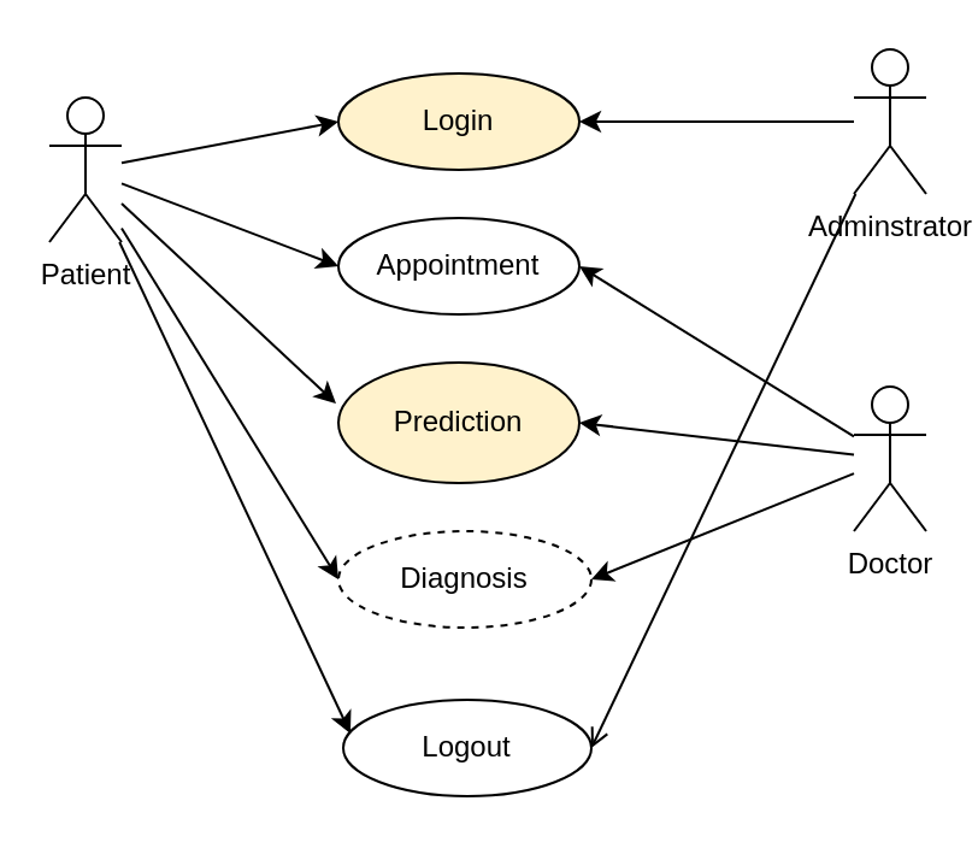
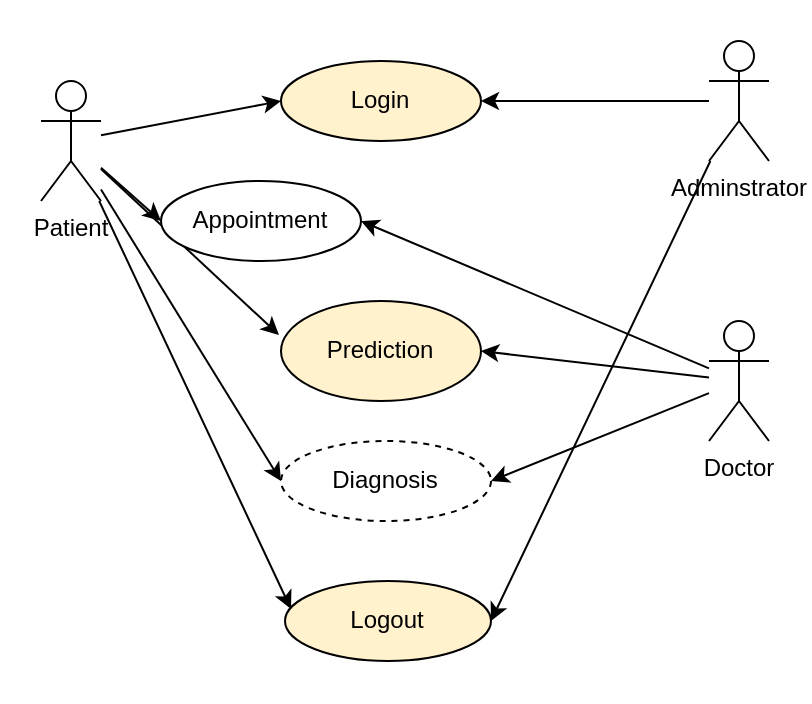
- <mxCell id="9" value="Appointment" style="ellipse;whiteSpace=wrap;html=1;" vertex="1" parent="1"><mxGeometry x="140" y="90" width="100" height="40" as="geometry" /></mxCell>
+ <mxCell id="9" value="Appointment" style="ellipse;whiteSpace=wrap;html=1;" vertex="1" parent="1"><mxGeometry x="80" y="90" width="100" height="40" as="geometry" /></mxCell>
- <mxCell id="18" style="edgeStyle=none;rounded=0;orthogonalLoop=1;jettySize=auto;html=1;entryX=1;entryY=0.5;entryDx=0;entryDy=0;endArrow=open;" edge="1" parent="1" source="19" target="12"><mxGeometry relative="1" as="geometry" /></mxCell>
+ <mxCell id="18" style="edgeStyle=none;rounded=0;orthogonalLoop=1;jettySize=auto;html=1;entryX=1;entryY=0.5;entryDx=0;entryDy=0;" edge="1" parent="1" source="19" target="12"><mxGeometry relative="1" as="geometry" /></mxCell>
- <mxCell id="12" value="Logout" style="ellipse;whiteSpace=wrap;html=1;" vertex="1" parent="1"><mxGeometry x="142" y="290" width="103" height="40" as="geometry" /></mxCell>
+ <mxCell id="12" value="Logout" style="ellipse;whiteSpace=wrap;html=1;fillColor=#fff2cc;" vertex="1" parent="1"><mxGeometry x="142" y="290" width="103" height="40" as="geometry" /></mxCell>
